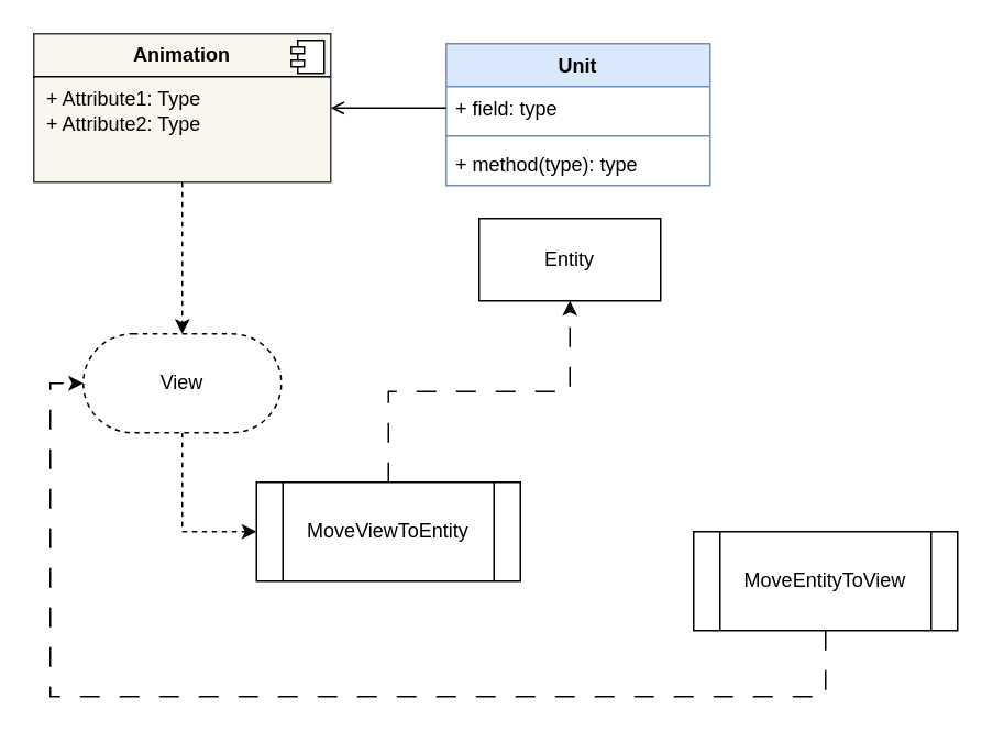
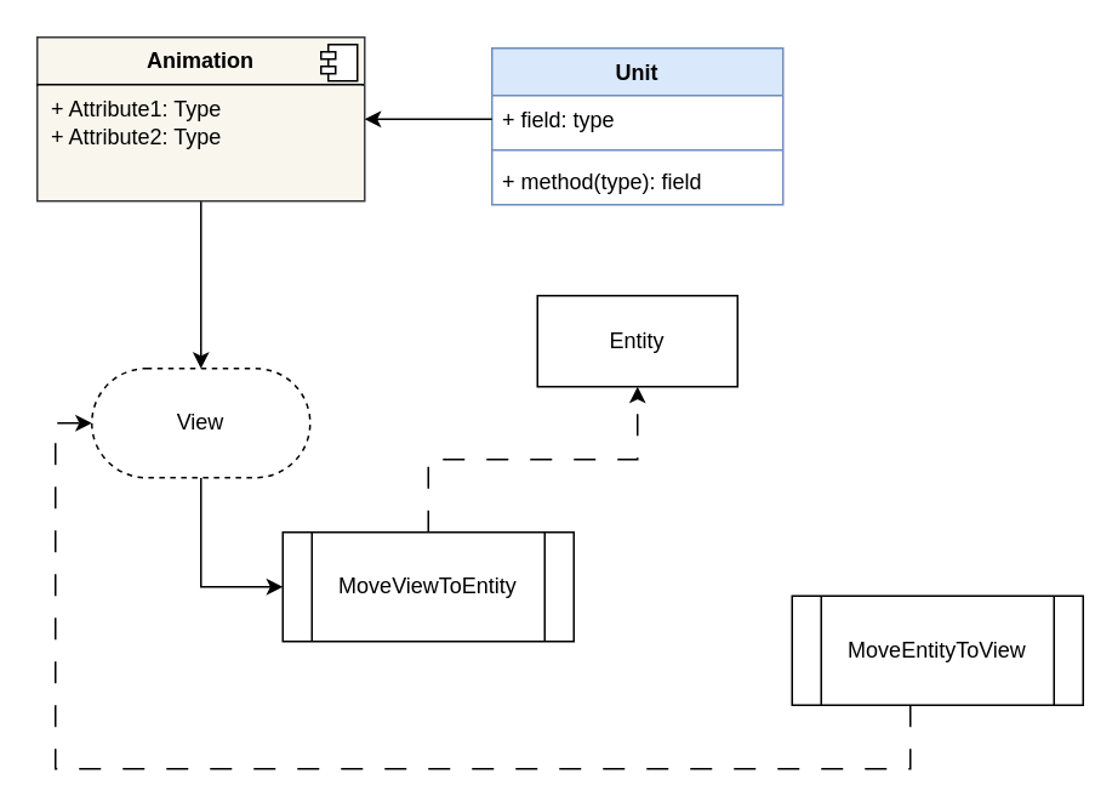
- <mxCell id="9" style="edgeStyle=orthogonalEdgeStyle;rounded=0;orthogonalLoop=1;jettySize=auto;html=1;endArrow=open;" parent="1" source="3" target="7" edge="1"><mxGeometry relative="1" as="geometry" /></mxCell>
+ <mxCell id="9" style="edgeStyle=orthogonalEdgeStyle;rounded=0;orthogonalLoop=1;jettySize=auto;html=1;" parent="1" source="3" target="7" edge="1"><mxGeometry relative="1" as="geometry" /></mxCell>
- <mxCell id="5" value="+ method(type): type" style="text;strokeColor=none;fillColor=none;align=left;verticalAlign=top;spacingLeft=4;spacingRight=4;overflow=hidden;rotatable=0;points=[[0,0.5],[1,0.5]];portConstraint=eastwest;whiteSpace=wrap;html=1;" parent="2" vertex="1"><mxGeometry y="60" width="160" height="26" as="geometry" /></mxCell>
+ <mxCell id="5" value="+ method(type): field" style="text;strokeColor=none;fillColor=none;align=left;verticalAlign=top;spacingLeft=4;spacingRight=4;overflow=hidden;rotatable=0;points=[[0,0.5],[1,0.5]];portConstraint=eastwest;whiteSpace=wrap;html=1;" parent="2" vertex="1"><mxGeometry y="60" width="160" height="26" as="geometry" /></mxCell>
- <mxCell id="6" style="edgeStyle=orthogonalEdgeStyle;rounded=0;orthogonalLoop=1;jettySize=auto;html=1;dashed=1;" parent="1" source="7" target="15" edge="1"><mxGeometry relative="1" as="geometry" /></mxCell>
+ <mxCell id="6" style="edgeStyle=orthogonalEdgeStyle;rounded=0;orthogonalLoop=1;jettySize=auto;html=1;" parent="1" source="7" target="15" edge="1"><mxGeometry relative="1" as="geometry" /></mxCell>
- <mxCell id="16" value="Entity" style="html=1;whiteSpace=wrap;" parent="1" vertex="1"><mxGeometry x="290" y="132" width="110" height="50" as="geometry" /></mxCell>
+ <mxCell id="16" value="Entity" style="html=1;whiteSpace=wrap;" parent="1" vertex="1"><mxGeometry x="295" y="162" width="110" height="50" as="geometry" /></mxCell>
- <mxCell id="14" value="" style="edgeStyle=orthogonalEdgeStyle;rounded=0;orthogonalLoop=1;jettySize=auto;entryX=0;entryY=0.5;entryDx=0;entryDy=0;exitX=0.5;exitY=1;exitDx=0;exitDy=0;shadow=0;flowAnimation=0;curved=0;jumpStyle=none;textShadow=0;html=1;dashed=1;" parent="1" source="15" target="11" edge="1"><mxGeometry relative="1" as="geometry" /></mxCell>
+ <mxCell id="14" value="" style="edgeStyle=orthogonalEdgeStyle;rounded=0;orthogonalLoop=1;jettySize=auto;entryX=0;entryY=0.5;entryDx=0;entryDy=0;exitX=0.5;exitY=1;exitDx=0;exitDy=0;shadow=0;flowAnimation=0;curved=0;jumpStyle=none;textShadow=0;html=1;" parent="1" source="15" target="11" edge="1"><mxGeometry relative="1" as="geometry" /></mxCell>
- <mxCell id="13" value="MoveEntityToView" style="shape=process;whiteSpace=wrap;html=1;backgroundOutline=1;" parent="1" vertex="1"><mxGeometry x="420" y="322" width="160" height="60" as="geometry" /></mxCell>
+ <mxCell id="13" value="MoveEntityToView" style="shape=process;whiteSpace=wrap;html=1;backgroundOutline=1;" parent="1" vertex="1"><mxGeometry x="435" y="327" width="160" height="60" as="geometry" /></mxCell>
